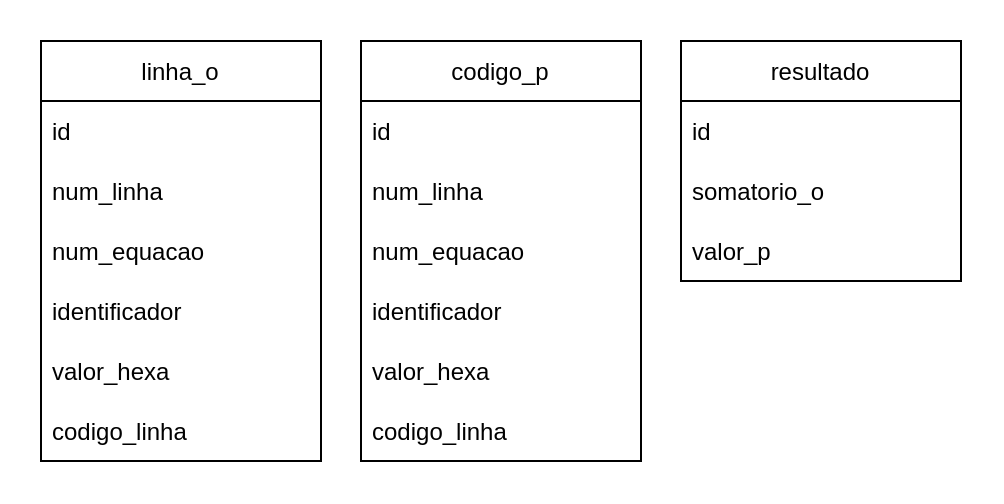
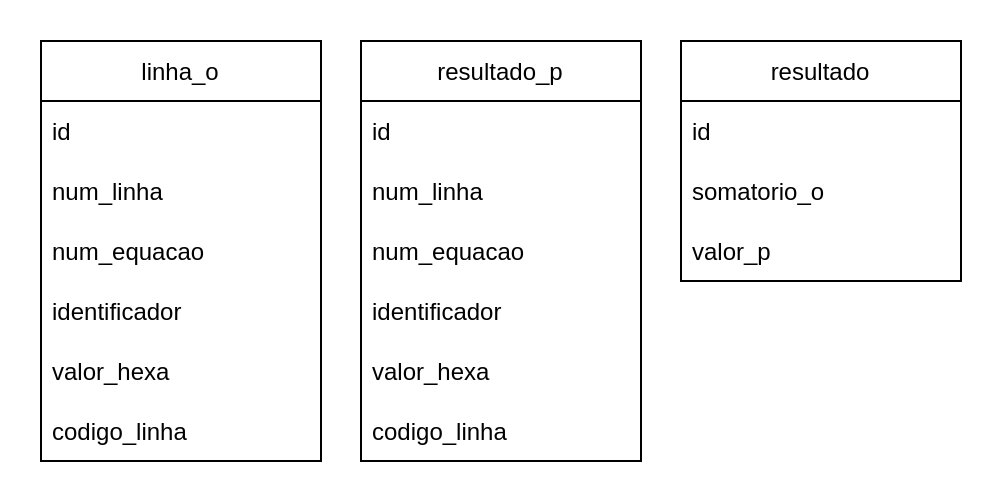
- <mxCell id="9" value="codigo_p" style="swimlane;fontStyle=0;childLayout=stackLayout;horizontal=1;startSize=30;horizontalStack=0;resizeParent=1;resizeParentMax=0;resizeLast=0;collapsible=1;marginBottom=0;" vertex="1" parent="1"><mxGeometry x="180" y="20" width="140" height="210" as="geometry" /></mxCell>
+ <mxCell id="9" value="resultado_p" style="swimlane;fontStyle=0;childLayout=stackLayout;horizontal=1;startSize=30;horizontalStack=0;resizeParent=1;resizeParentMax=0;resizeLast=0;collapsible=1;marginBottom=0;" vertex="1" parent="1"><mxGeometry x="180" y="20" width="140" height="210" as="geometry" /></mxCell>
